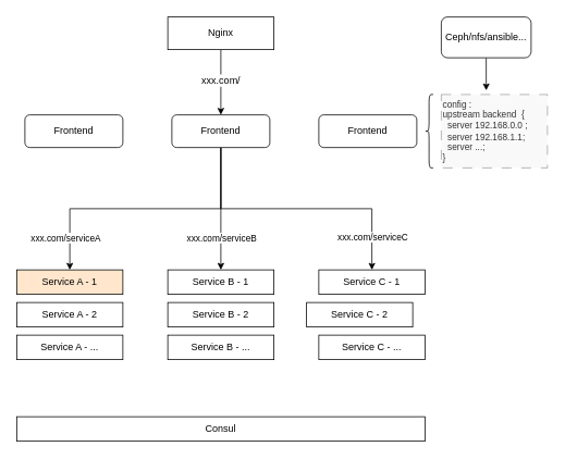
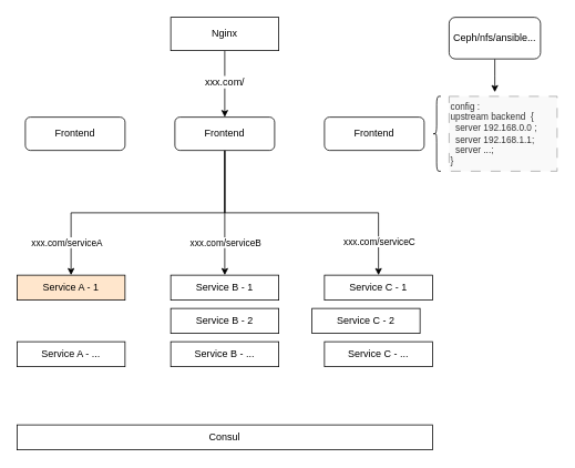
- <mxCell id="4" value="Service A - 2" style="rounded=0;whiteSpace=wrap;html=1;" vertex="1" parent="1"><mxGeometry x="20" y="370" width="130" height="30" as="geometry" /></mxCell>
